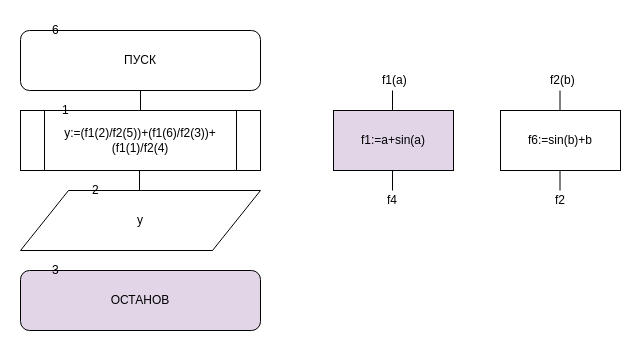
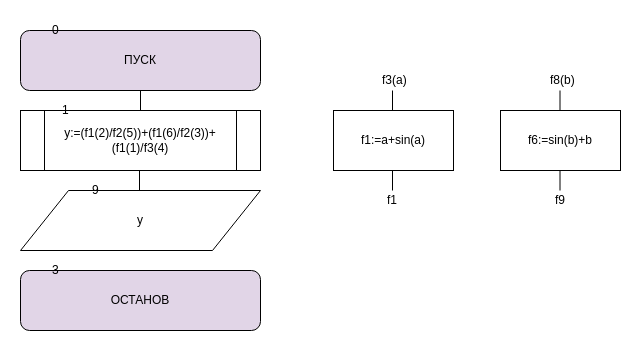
- <mxCell id="8" value="6" style="text;html=1;resizable=0;points=[];autosize=1;align=left;verticalAlign=top;spacingTop=-4;" vertex="1" parent="1"><mxGeometry x="50" y="20" width="20" height="20" as="geometry" /></mxCell>
+ <mxCell id="8" value="0" style="text;html=1;resizable=0;points=[];autosize=1;align=left;verticalAlign=top;spacingTop=-4;" vertex="1" parent="1"><mxGeometry x="50" y="20" width="20" height="20" as="geometry" /></mxCell>
- <mxCell id="2" value="ПУСК" style="rounded=1;whiteSpace=wrap;html=1;" vertex="1" parent="1"><mxGeometry x="20" y="30" width="240" height="60" as="geometry" /></mxCell>
+ <mxCell id="2" value="ПУСК" style="rounded=1;whiteSpace=wrap;html=1;fillColor=#e1d5e7;" vertex="1" parent="1"><mxGeometry x="20" y="30" width="240" height="60" as="geometry" /></mxCell>
- <mxCell id="18" value="f1(a)" style="text;html=1;resizable=0;points=[];autosize=1;align=left;verticalAlign=top;spacingTop=-4;" vertex="1" parent="1"><mxGeometry x="380" y="70" width="40" height="20" as="geometry" /></mxCell>
+ <mxCell id="18" value="f3(a)" style="text;html=1;resizable=0;points=[];autosize=1;align=left;verticalAlign=top;spacingTop=-4;" vertex="1" parent="1"><mxGeometry x="380" y="70" width="40" height="20" as="geometry" /></mxCell>
- <mxCell id="21" value="f2(b)" style="text;html=1;resizable=0;points=[];autosize=1;align=left;verticalAlign=top;spacingTop=-4;" vertex="1" parent="1"><mxGeometry x="548" y="70" width="40" height="20" as="geometry" /></mxCell>
+ <mxCell id="21" value="f8(b)" style="text;html=1;resizable=0;points=[];autosize=1;align=left;verticalAlign=top;spacingTop=-4;" vertex="1" parent="1"><mxGeometry x="548" y="70" width="40" height="20" as="geometry" /></mxCell>
- <mxCell id="3" value="y:=(f1(2)/f2(5))+(f1(6)/f2(3))+(f1(1)/f2(4)" style="shape=process;whiteSpace=wrap;html=1;backgroundOutline=1;" vertex="1" parent="1"><mxGeometry x="20" y="110" width="240" height="60" as="geometry" /></mxCell>
+ <mxCell id="3" value="y:=(f1(2)/f2(5))+(f1(6)/f2(3))+(f1(1)/f3(4)" style="shape=process;whiteSpace=wrap;html=1;backgroundOutline=1;" vertex="1" parent="1"><mxGeometry x="20" y="110" width="240" height="60" as="geometry" /></mxCell>
- <mxCell id="12" value="f1:=a+sin(a)" style="rounded=0;whiteSpace=wrap;html=1;fillColor=#e1d5e7;" vertex="1" parent="1"><mxGeometry x="333" y="110" width="120" height="60" as="geometry" /></mxCell>
+ <mxCell id="12" value="f1:=a+sin(a)" style="rounded=0;whiteSpace=wrap;html=1;" vertex="1" parent="1"><mxGeometry x="333" y="110" width="120" height="60" as="geometry" /></mxCell>
- <mxCell id="10" value="2" style="text;html=1;resizable=0;points=[];autosize=1;align=left;verticalAlign=top;spacingTop=-4;" vertex="1" parent="1"><mxGeometry x="90" y="180" width="20" height="20" as="geometry" /></mxCell>
+ <mxCell id="10" value="9" style="text;html=1;resizable=0;points=[];autosize=1;align=left;verticalAlign=top;spacingTop=-4;" vertex="1" parent="1"><mxGeometry x="90" y="180" width="20" height="20" as="geometry" /></mxCell>
- <mxCell id="19" value="f4" style="text;html=1;resizable=0;points=[];autosize=1;align=left;verticalAlign=top;spacingTop=-4;" vertex="1" parent="1"><mxGeometry x="385" y="190" width="30" height="20" as="geometry" /></mxCell>
+ <mxCell id="19" value="f1" style="text;html=1;resizable=0;points=[];autosize=1;align=left;verticalAlign=top;spacingTop=-4;" vertex="1" parent="1"><mxGeometry x="385" y="190" width="30" height="20" as="geometry" /></mxCell>
- <mxCell id="20" value="f2" style="text;html=1;resizable=0;points=[];autosize=1;align=left;verticalAlign=top;spacingTop=-4;" vertex="1" parent="1"><mxGeometry x="553" y="190" width="30" height="20" as="geometry" /></mxCell>
+ <mxCell id="20" value="f9" style="text;html=1;resizable=0;points=[];autosize=1;align=left;verticalAlign=top;spacingTop=-4;" vertex="1" parent="1"><mxGeometry x="553" y="190" width="30" height="20" as="geometry" /></mxCell>
